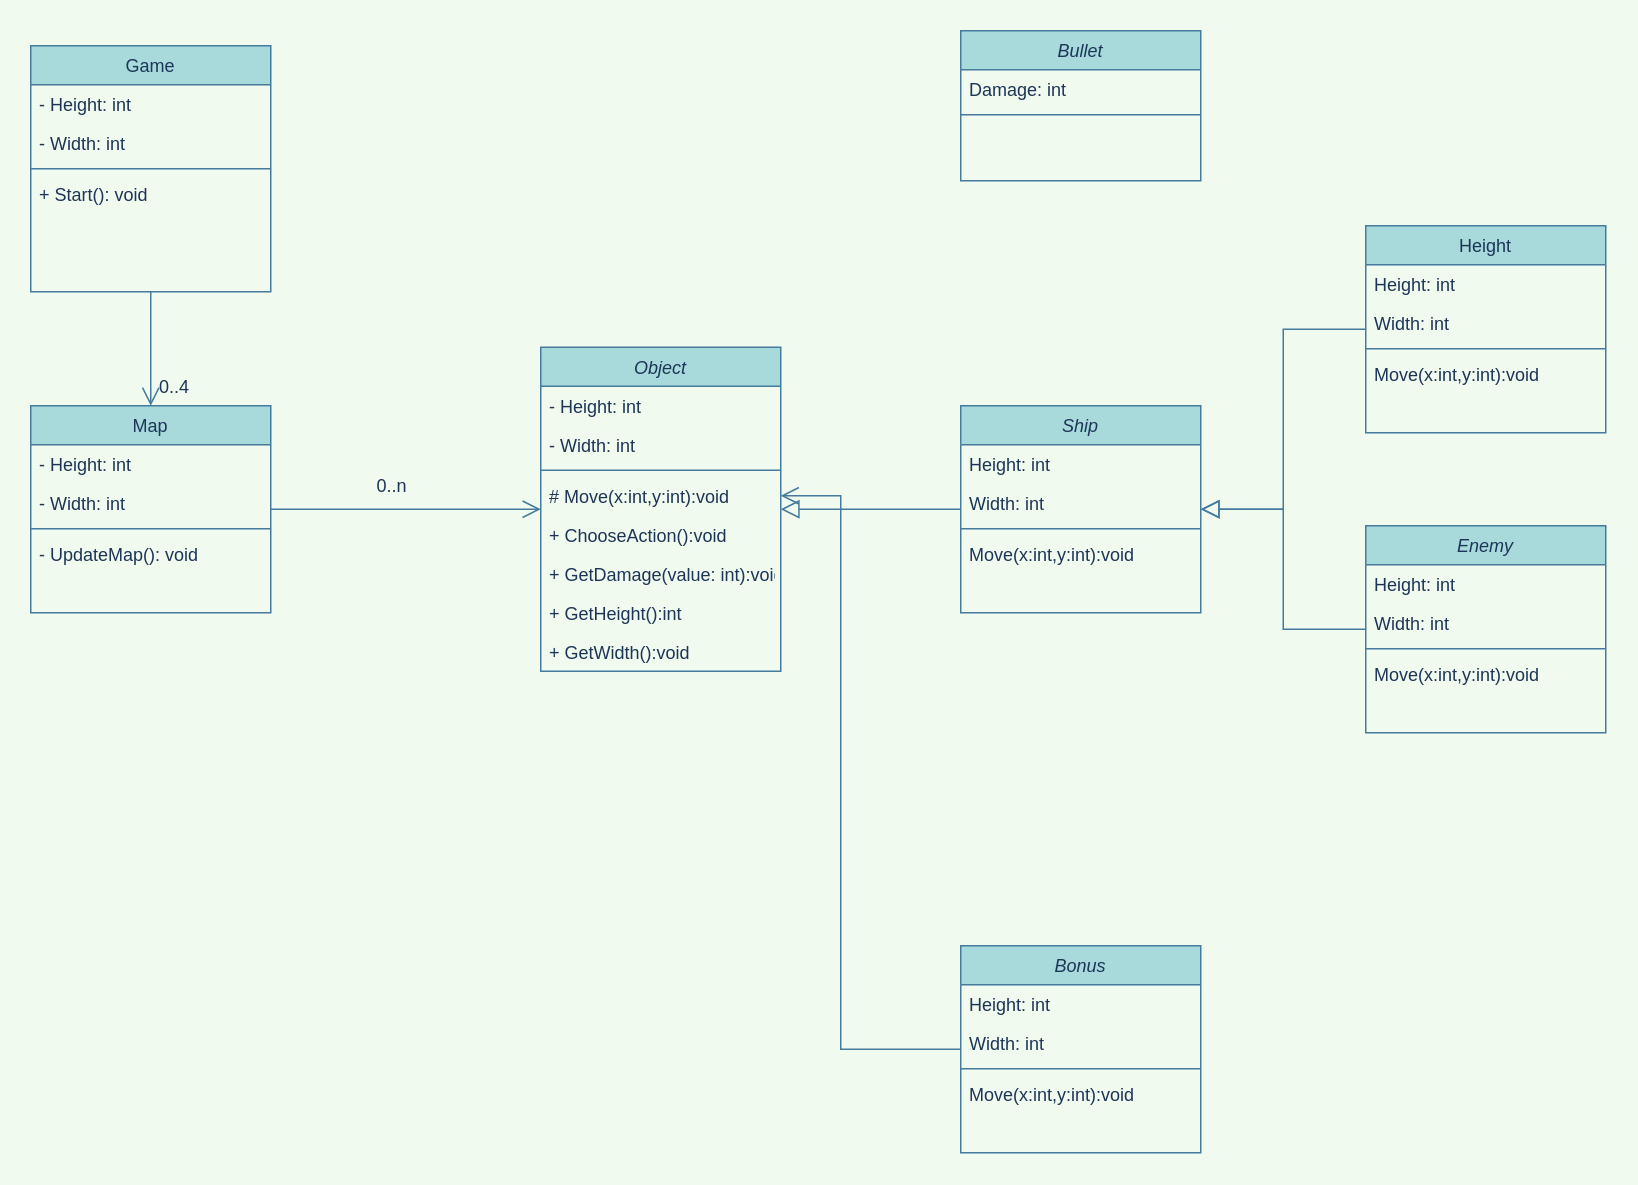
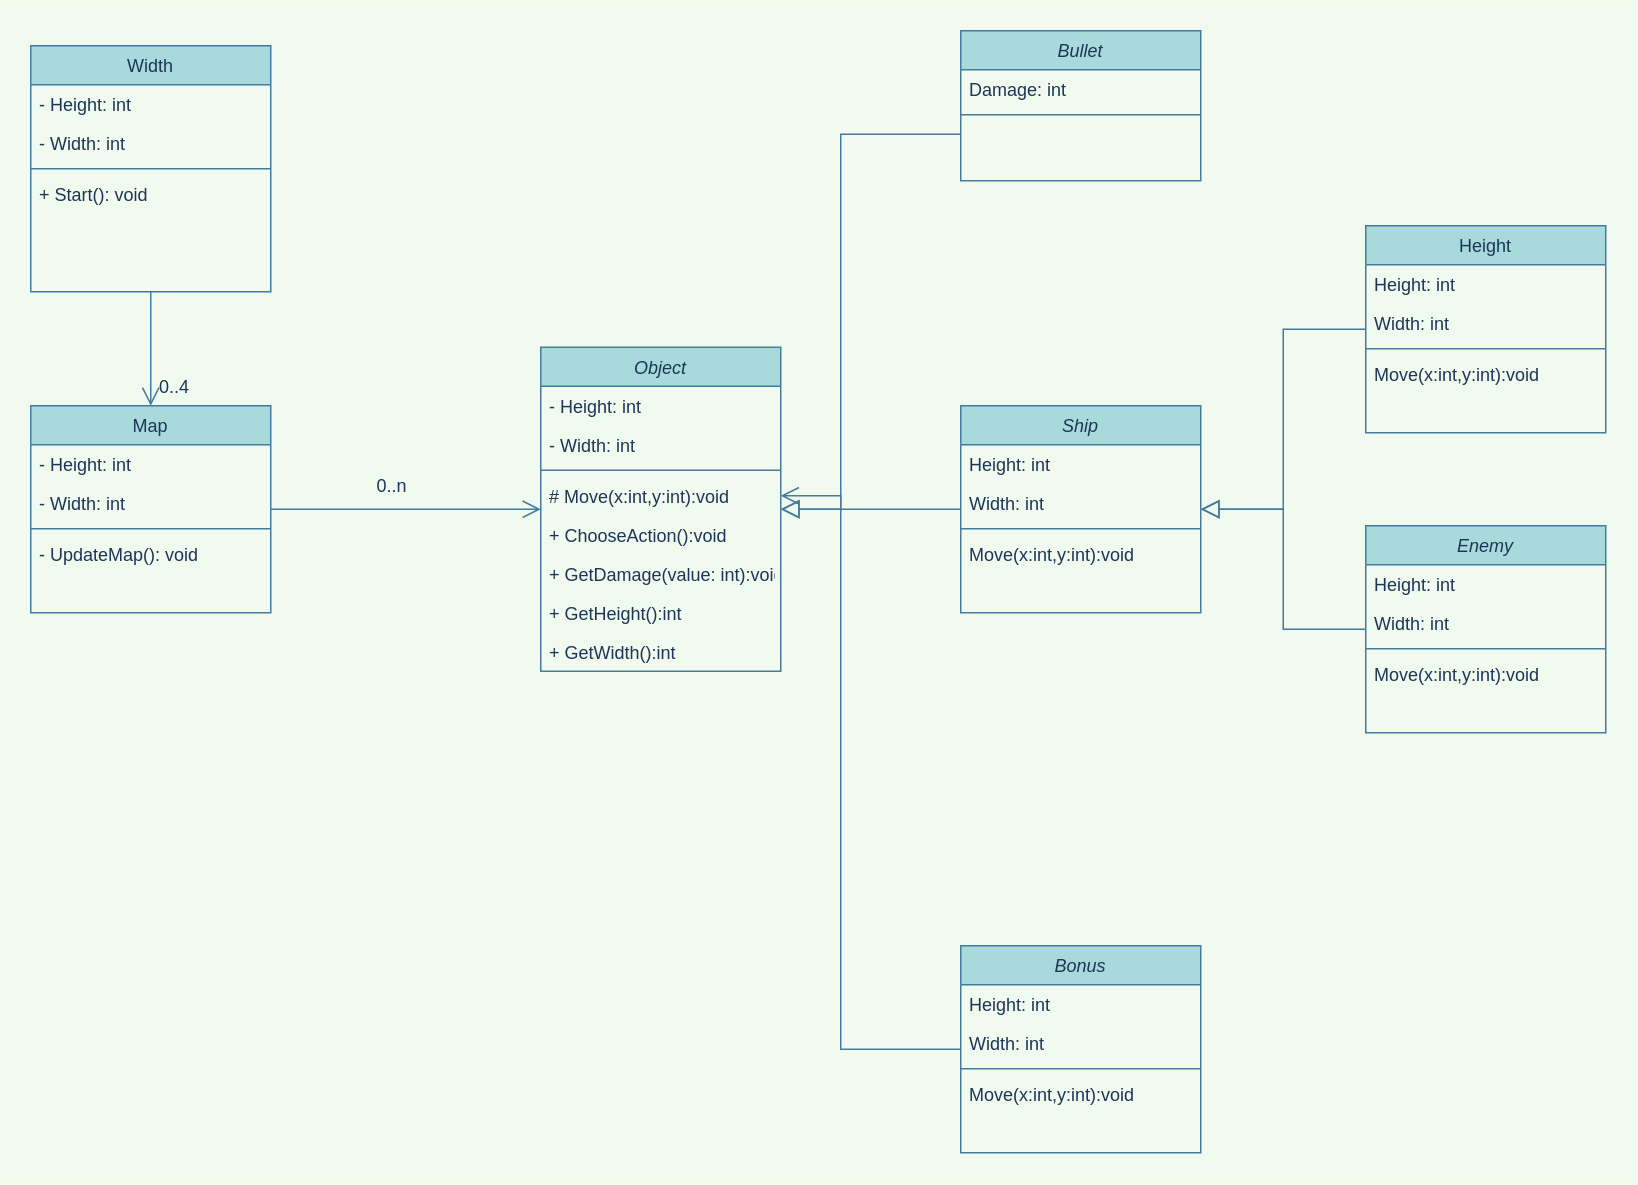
- <mxCell id="47" value="Game" style="swimlane;fontStyle=0;align=center;verticalAlign=top;childLayout=stackLayout;horizontal=1;startSize=26;horizontalStack=0;resizeParent=1;resizeLast=0;collapsible=1;marginBottom=0;rounded=0;shadow=0;strokeWidth=1;fillColor=#A8DADC;strokeColor=#457B9D;fontColor=#1D3557;" vertex="1" parent="1"><mxGeometry x="20" y="30" width="160" height="164" as="geometry"><mxRectangle x="230" y="140" width="160" height="26" as="alternateBounds" /></mxGeometry></mxCell>
+ <mxCell id="47" value="Width" style="swimlane;fontStyle=0;align=center;verticalAlign=top;childLayout=stackLayout;horizontal=1;startSize=26;horizontalStack=0;resizeParent=1;resizeLast=0;collapsible=1;marginBottom=0;rounded=0;shadow=0;strokeWidth=1;fillColor=#A8DADC;strokeColor=#457B9D;fontColor=#1D3557;" vertex="1" parent="1"><mxGeometry x="20" y="30" width="160" height="164" as="geometry"><mxRectangle x="230" y="140" width="160" height="26" as="alternateBounds" /></mxGeometry></mxCell>
+ <mxCell id="35" style="edgeStyle=orthogonalEdgeStyle;rounded=0;orthogonalLoop=1;jettySize=auto;html=1;endArrow=block;endFill=0;endSize=10;labelBackgroundColor=#F1FAEE;strokeColor=#457B9D;fontColor=#1D3557;" edge="1" parent="1" source="36" target="2"><mxGeometry relative="1" as="geometry"><Array as="points"><mxPoint x="560" y="89" /><mxPoint x="560" y="339" /></Array></mxGeometry></mxCell>
- <mxCell id="10" value="+ GetWidth():void" style="text;align=left;verticalAlign=top;spacingLeft=4;spacingRight=4;overflow=hidden;rotatable=0;points=[[0,0.5],[1,0.5]];portConstraint=eastwest;fontColor=#1D3557;" vertex="1" parent="2"><mxGeometry y="190" width="160" height="26" as="geometry" /></mxCell>
+ <mxCell id="10" value="+ GetWidth():int" style="text;align=left;verticalAlign=top;spacingLeft=4;spacingRight=4;overflow=hidden;rotatable=0;points=[[0,0.5],[1,0.5]];portConstraint=eastwest;fontColor=#1D3557;" vertex="1" parent="2"><mxGeometry y="190" width="160" height="26" as="geometry" /></mxCell>
